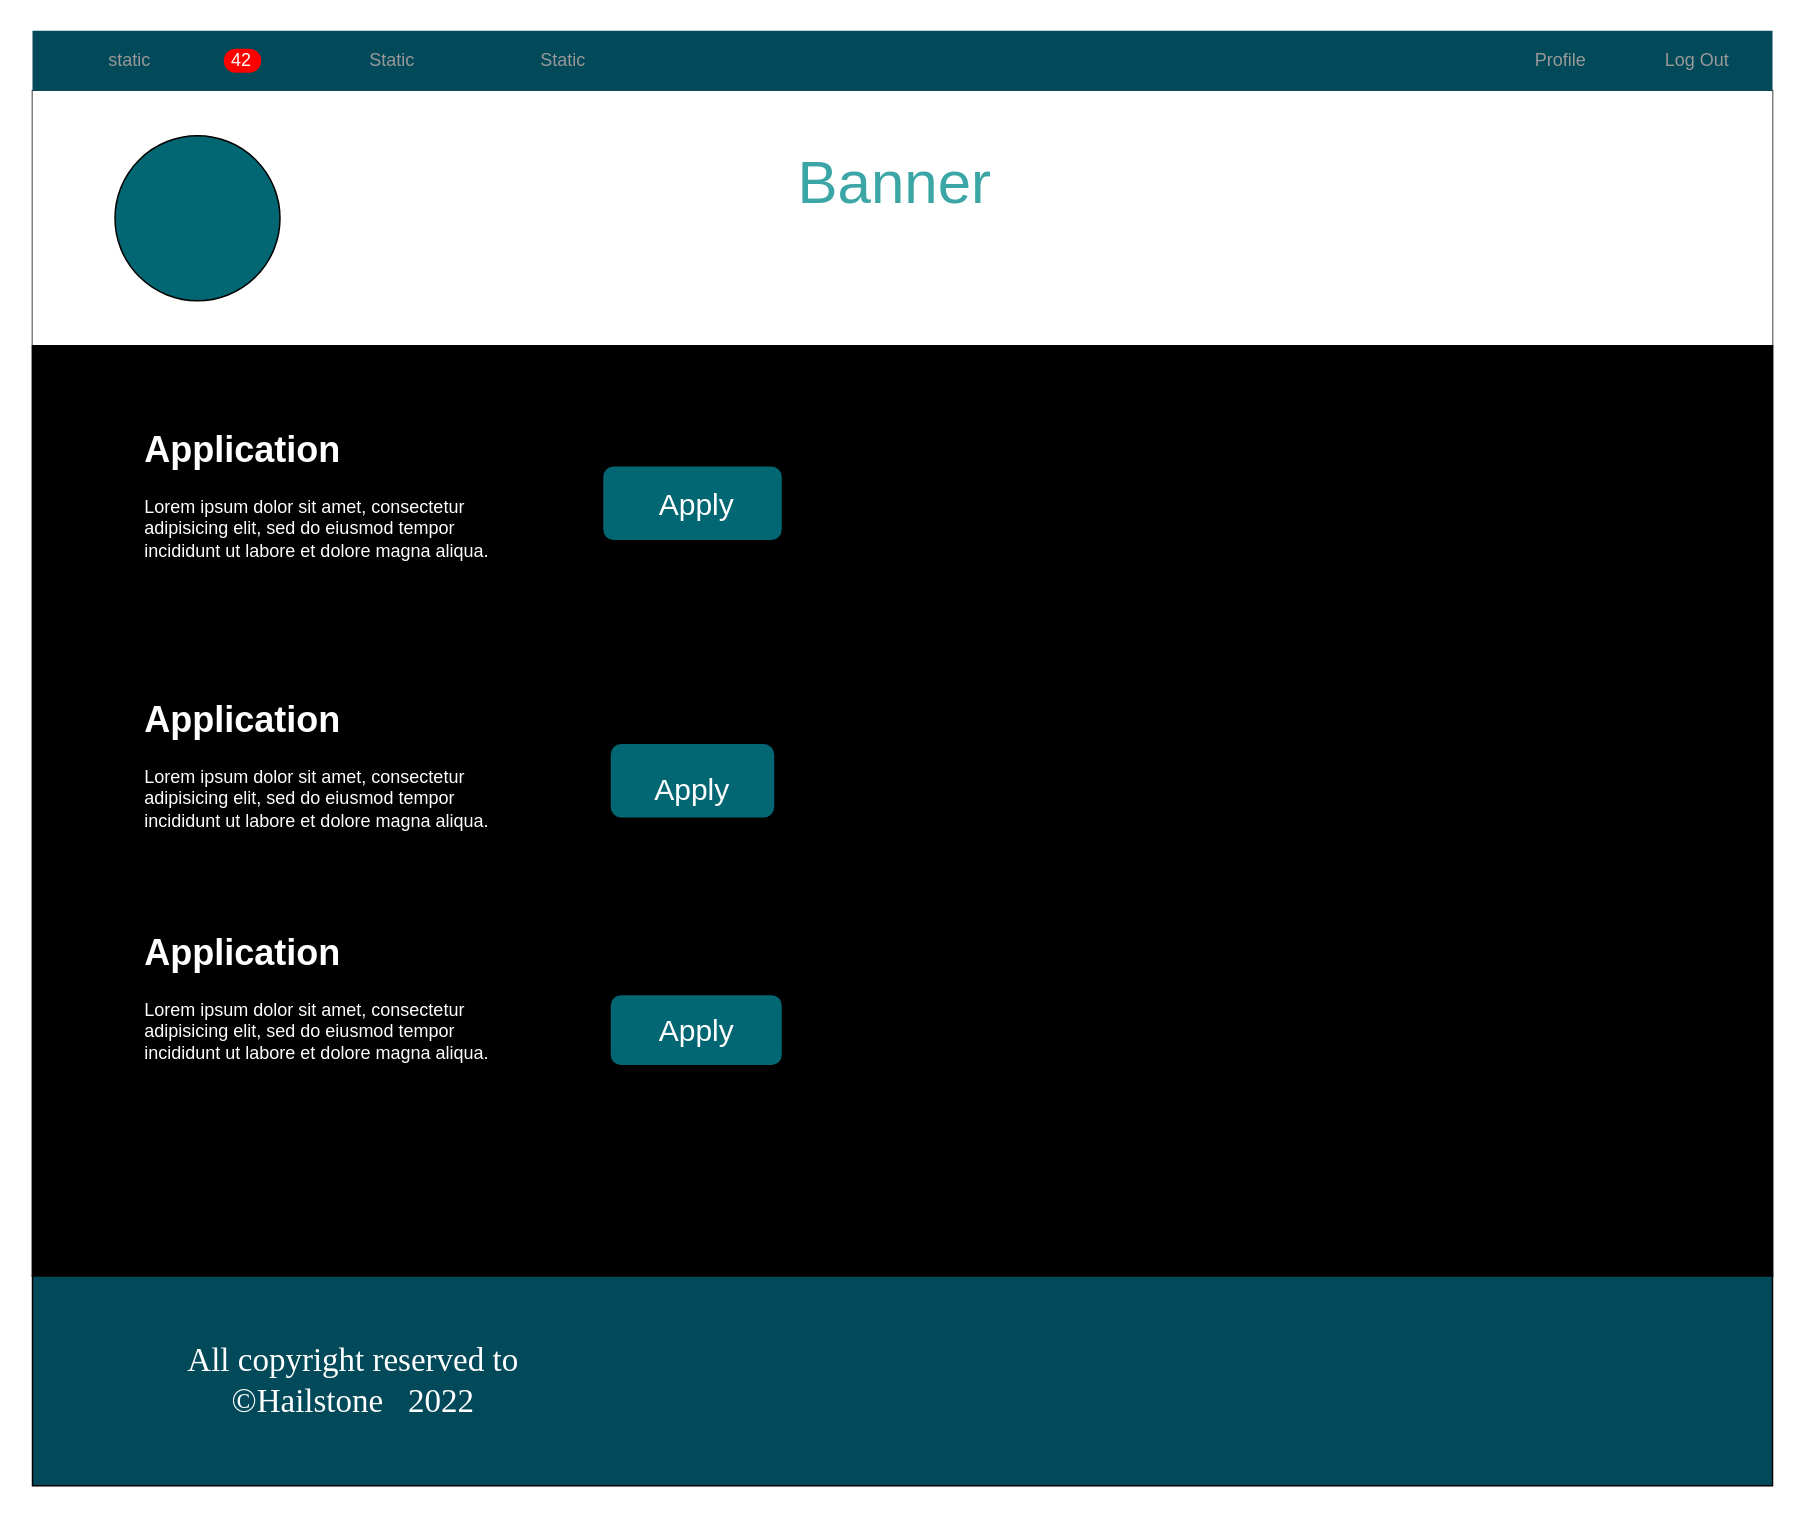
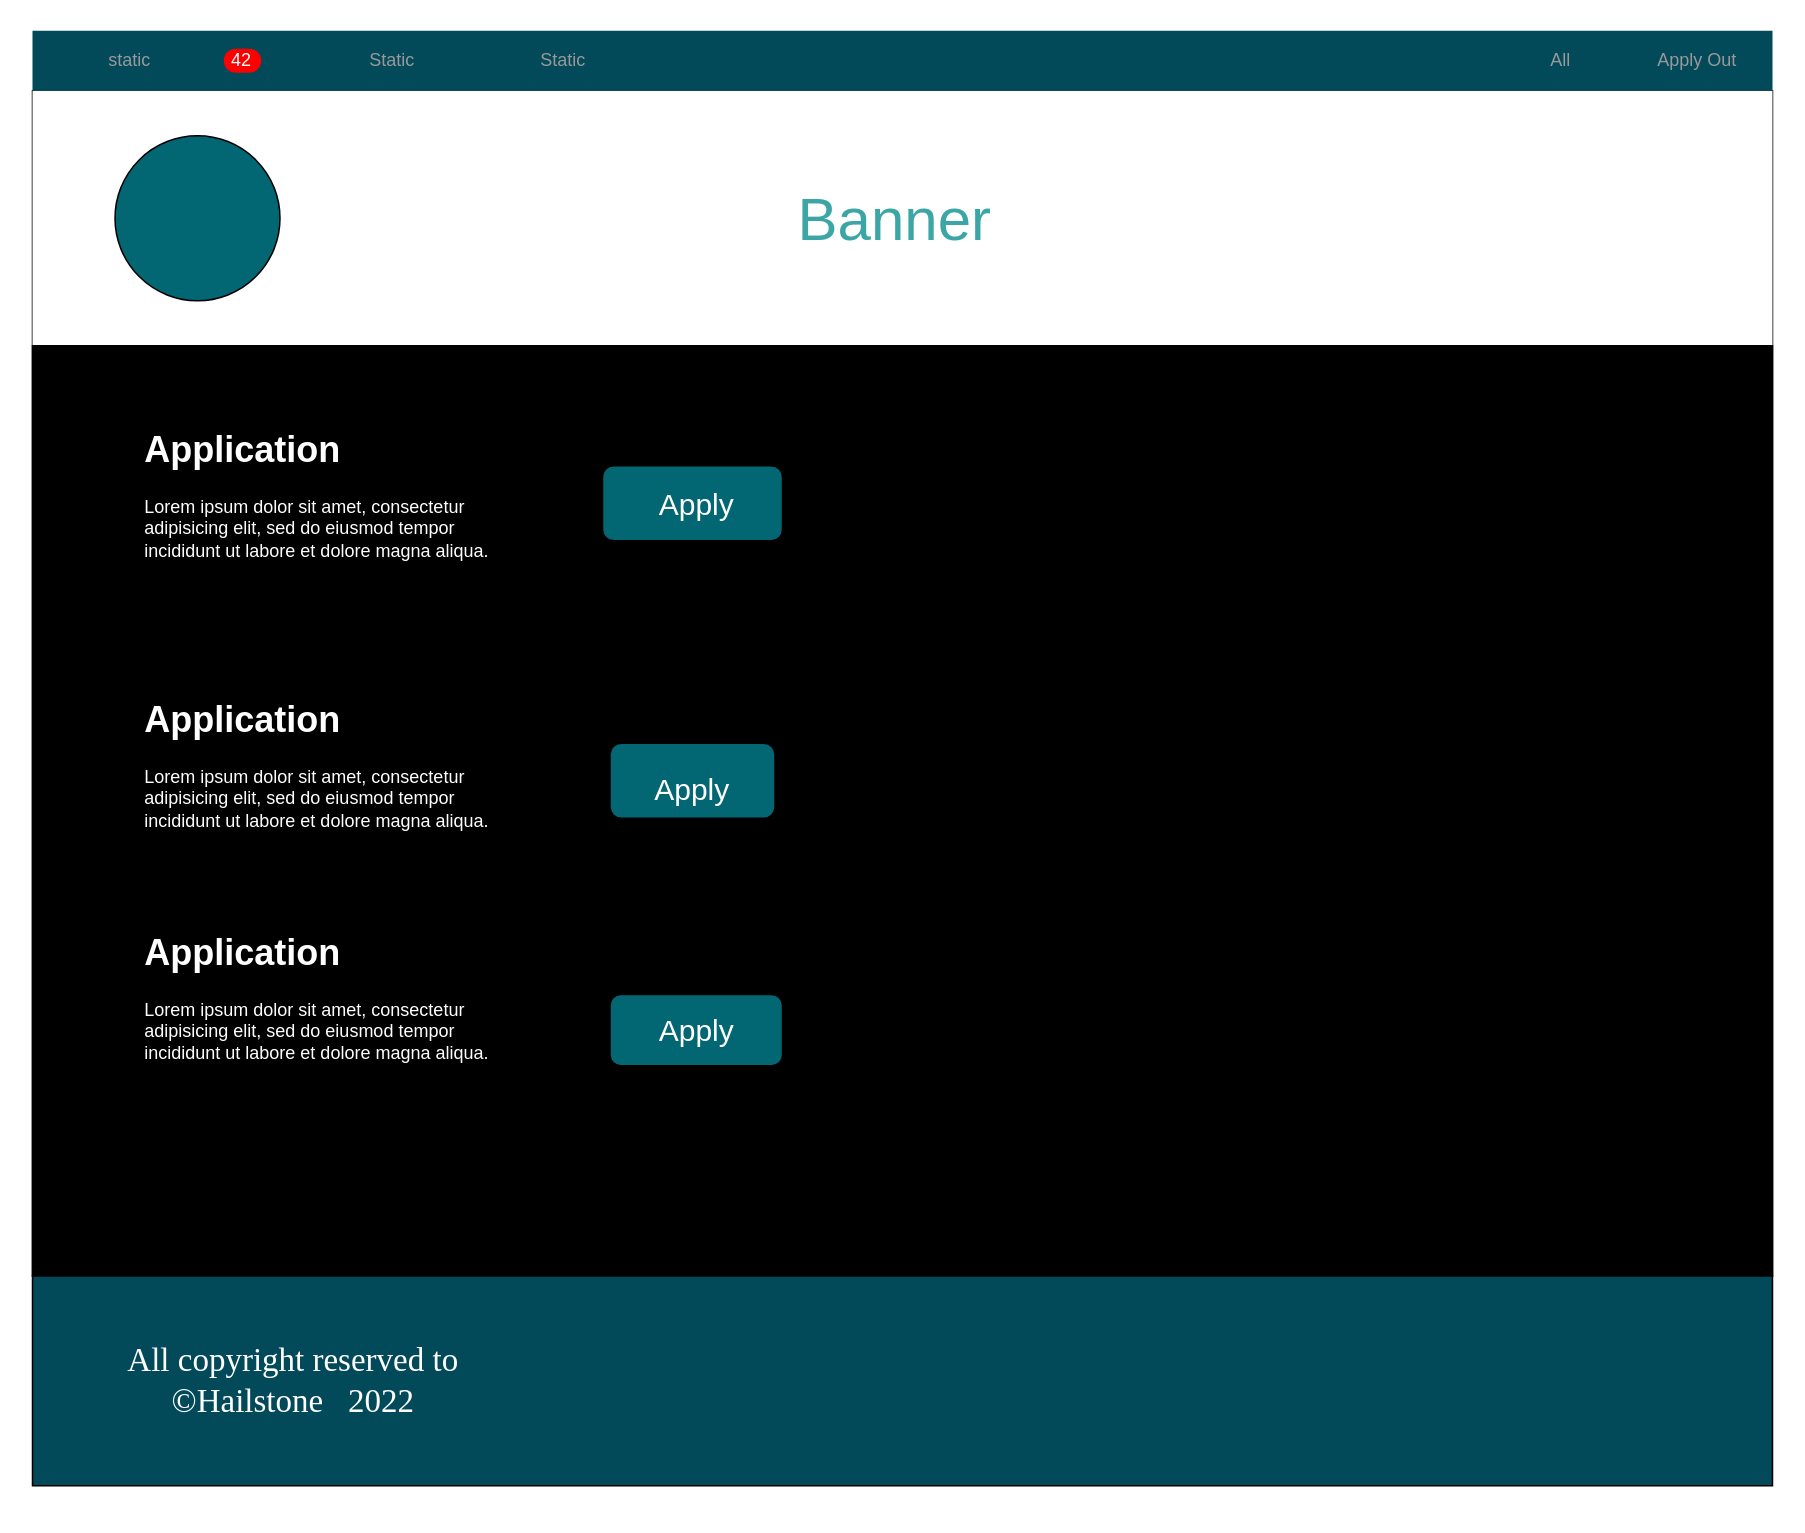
- <mxCell id="9" value="Profile" style="html=1;shadow=0;dashed=0;fillColor=none;strokeColor=none;shape=mxgraph.bootstrap.rect;fontColor=#999999;whiteSpace=wrap;" parent="4" vertex="1"><mxGeometry x="968.348" width="101.5" height="40" as="geometry" /></mxCell>
+ <mxCell id="9" value="All" style="html=1;shadow=0;dashed=0;fillColor=none;strokeColor=none;shape=mxgraph.bootstrap.rect;fontColor=#999999;whiteSpace=wrap;" parent="4" vertex="1"><mxGeometry x="968.348" width="101.5" height="40" as="geometry" /></mxCell>
- <mxCell id="10" value="Log Out" style="html=1;shadow=0;dashed=0;fillColor=none;strokeColor=none;shape=mxgraph.bootstrap.rect;fontColor=#999999;whiteSpace=wrap;" parent="4" vertex="1"><mxGeometry x="1058.5" width="101.5" height="40" as="geometry" /></mxCell>
+ <mxCell id="10" value="Apply Out" style="html=1;shadow=0;dashed=0;fillColor=none;strokeColor=none;shape=mxgraph.bootstrap.rect;fontColor=#999999;whiteSpace=wrap;" parent="4" vertex="1"><mxGeometry x="1058.5" width="101.5" height="40" as="geometry" /></mxCell>
- <mxCell id="15" value="Banner" style="text;html=1;strokeColor=none;fillColor=none;align=center;verticalAlign=middle;whiteSpace=wrap;rounded=0;fontSize=40;fontColor=#3CA6A6;" vertex="1" parent="1"><mxGeometry x="531" y="105" width="130" height="30" as="geometry" /></mxCell>
+ <mxCell id="15" value="Banner" style="text;html=1;strokeColor=none;fillColor=none;align=center;verticalAlign=middle;whiteSpace=wrap;rounded=0;fontSize=40;fontColor=#3CA6A6;" vertex="1" parent="1"><mxGeometry x="531" y="130" width="130" height="30" as="geometry" /></mxCell>
- <mxCell id="12" value="All copyright reserved to ©Hailstone&amp;nbsp; &amp;nbsp;2022" style="text;html=1;strokeColor=none;fillColor=none;align=center;verticalAlign=middle;whiteSpace=wrap;rounded=0;shadow=0;glass=0;labelBackgroundColor=#024959;sketch=0;fontFamily=Verdana;fontSize=22;fontColor=#FFFFFF;" parent="1" vertex="1"><mxGeometry x="80" y="895" width="310" height="50" as="geometry" /></mxCell>
+ <mxCell id="12" value="All copyright reserved to ©Hailstone&amp;nbsp; &amp;nbsp;2022" style="text;html=1;strokeColor=none;fillColor=none;align=center;verticalAlign=middle;whiteSpace=wrap;rounded=0;shadow=0;glass=0;labelBackgroundColor=#024959;sketch=0;fontFamily=Verdana;fontSize=22;fontColor=#FFFFFF;" parent="1" vertex="1"><mxGeometry x="40" y="895" width="310" height="50" as="geometry" /></mxCell>
